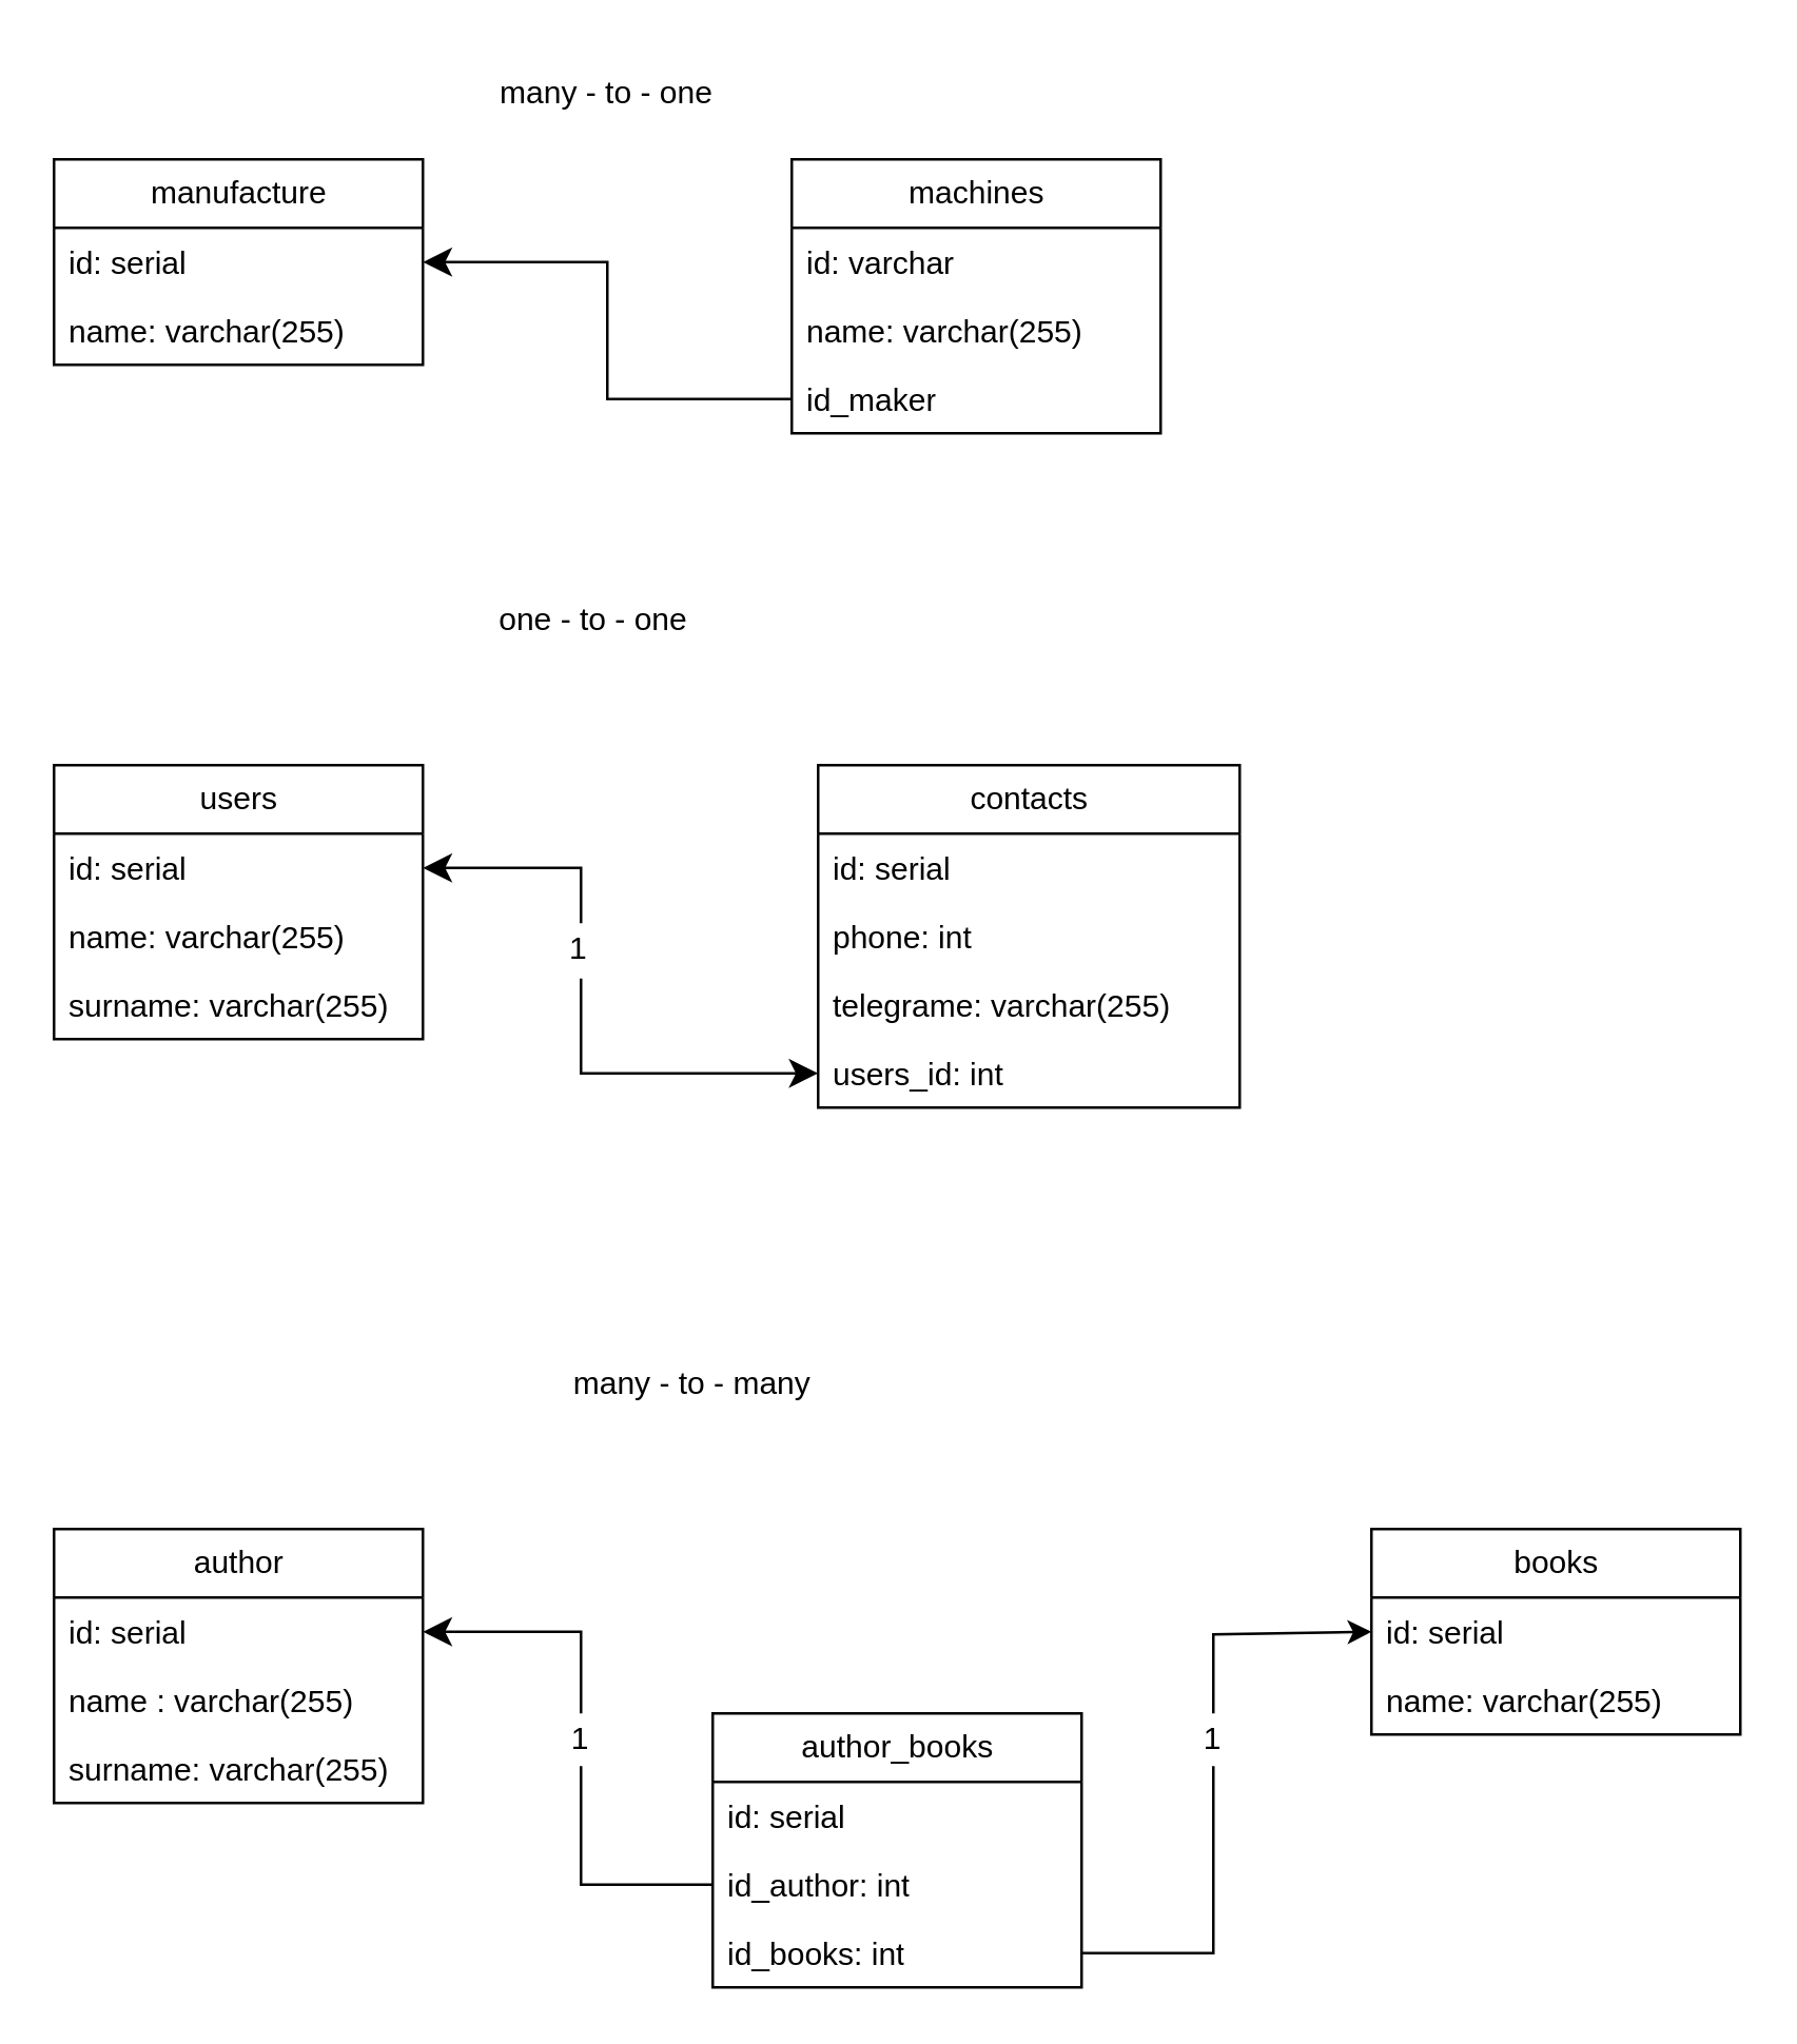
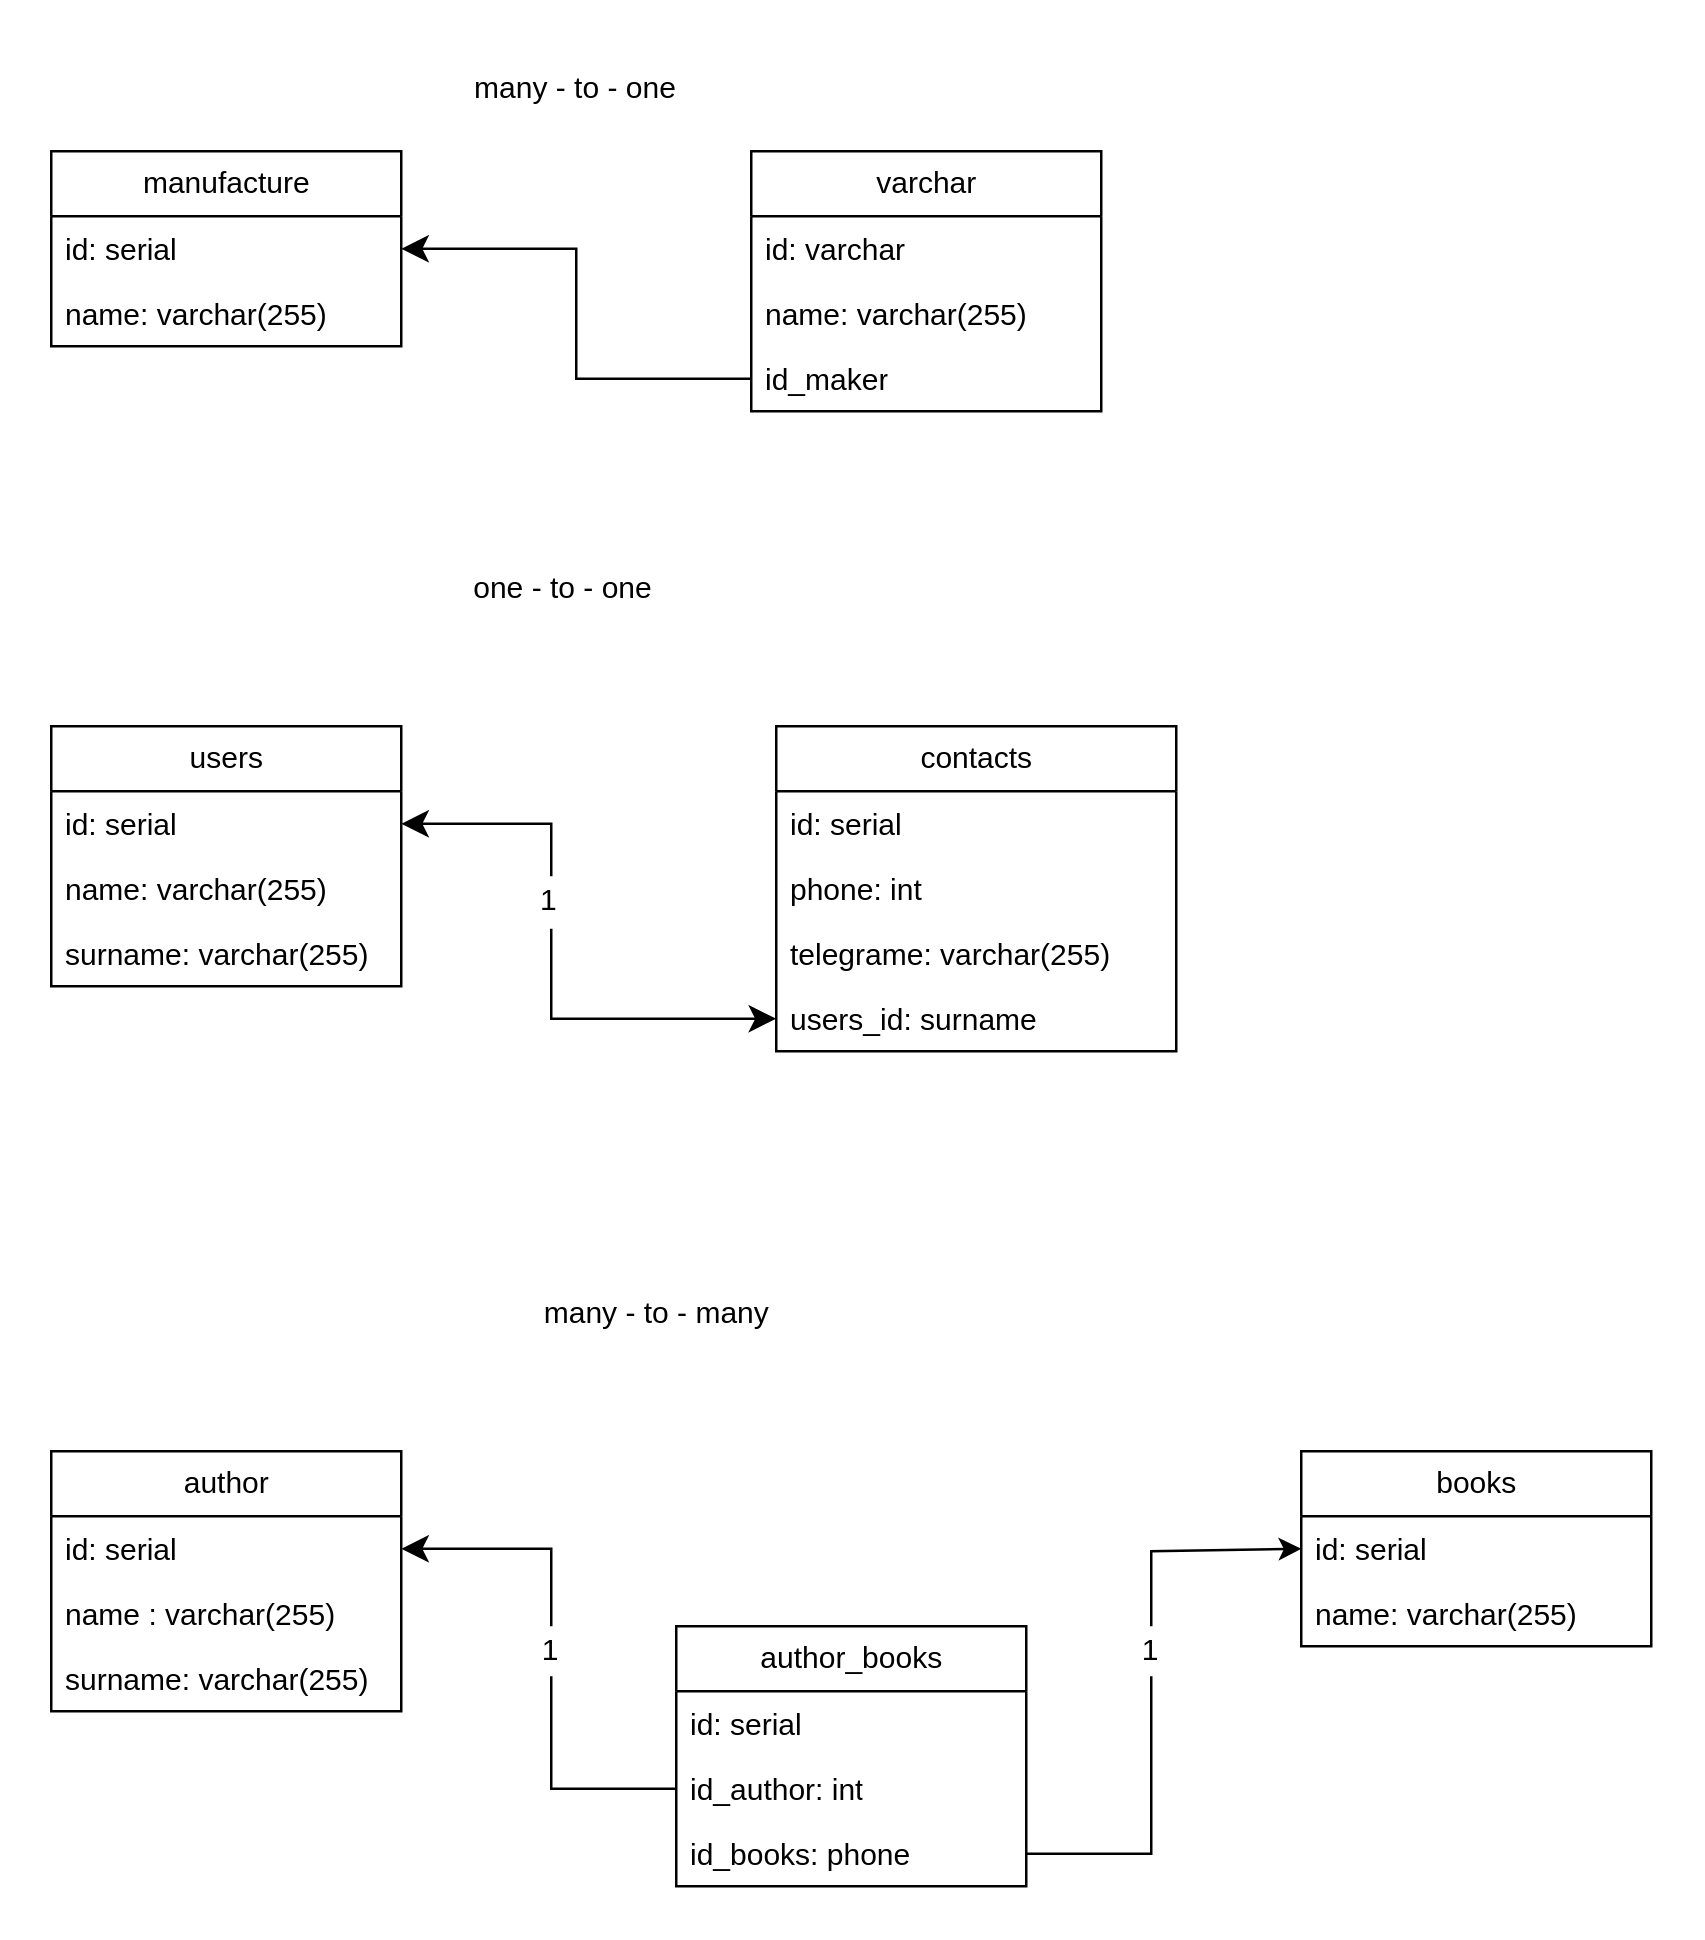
- <mxCell id="2" value="machines" style="swimlane;fontStyle=0;childLayout=stackLayout;horizontal=1;startSize=26;fillColor=none;horizontalStack=0;resizeParent=1;resizeParentMax=0;resizeLast=0;collapsible=1;marginBottom=0;html=1;" vertex="1" parent="1"><mxGeometry x="300" y="60" width="140" height="104" as="geometry" /></mxCell>
+ <mxCell id="2" value="varchar" style="swimlane;fontStyle=0;childLayout=stackLayout;horizontal=1;startSize=26;fillColor=none;horizontalStack=0;resizeParent=1;resizeParentMax=0;resizeLast=0;collapsible=1;marginBottom=0;html=1;" vertex="1" parent="1"><mxGeometry x="300" y="60" width="140" height="104" as="geometry" /></mxCell>
- <mxCell id="18" value="users_id: int" style="text;strokeColor=none;fillColor=none;align=left;verticalAlign=top;spacingLeft=4;spacingRight=4;overflow=hidden;rotatable=0;points=[[0,0.5],[1,0.5]];portConstraint=eastwest;whiteSpace=wrap;html=1;" vertex="1" parent="14"><mxGeometry y="104" width="160" height="26" as="geometry" /></mxCell>
+ <mxCell id="18" value="users_id: surname" style="text;strokeColor=none;fillColor=none;align=left;verticalAlign=top;spacingLeft=4;spacingRight=4;overflow=hidden;rotatable=0;points=[[0,0.5],[1,0.5]];portConstraint=eastwest;whiteSpace=wrap;html=1;" vertex="1" parent="14"><mxGeometry y="104" width="160" height="26" as="geometry" /></mxCell>
- <mxCell id="32" value="id_books: int" style="text;strokeColor=none;fillColor=none;align=left;verticalAlign=top;spacingLeft=4;spacingRight=4;overflow=hidden;rotatable=0;points=[[0,0.5],[1,0.5]];portConstraint=eastwest;whiteSpace=wrap;html=1;" vertex="1" parent="29"><mxGeometry y="78" width="140" height="26" as="geometry" /></mxCell>
+ <mxCell id="32" value="id_books: phone" style="text;strokeColor=none;fillColor=none;align=left;verticalAlign=top;spacingLeft=4;spacingRight=4;overflow=hidden;rotatable=0;points=[[0,0.5],[1,0.5]];portConstraint=eastwest;whiteSpace=wrap;html=1;" vertex="1" parent="29"><mxGeometry y="78" width="140" height="26" as="geometry" /></mxCell>
